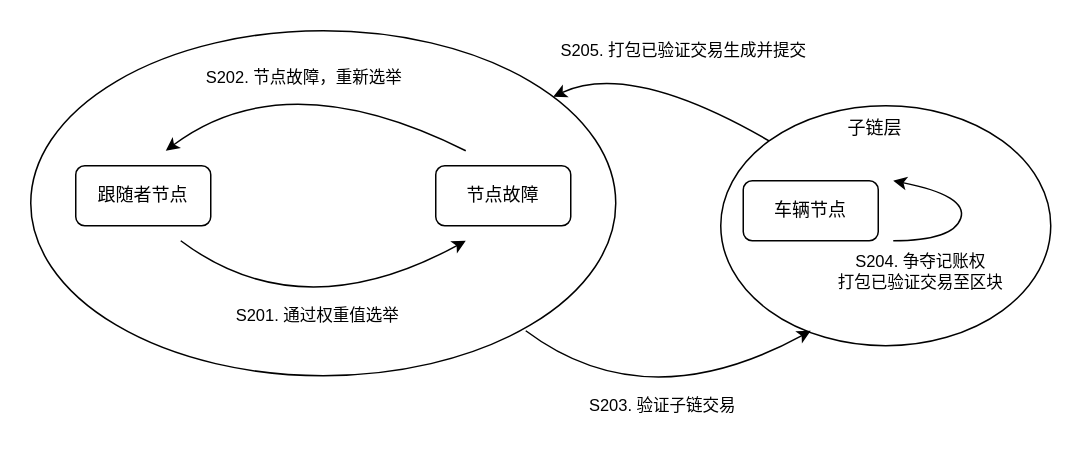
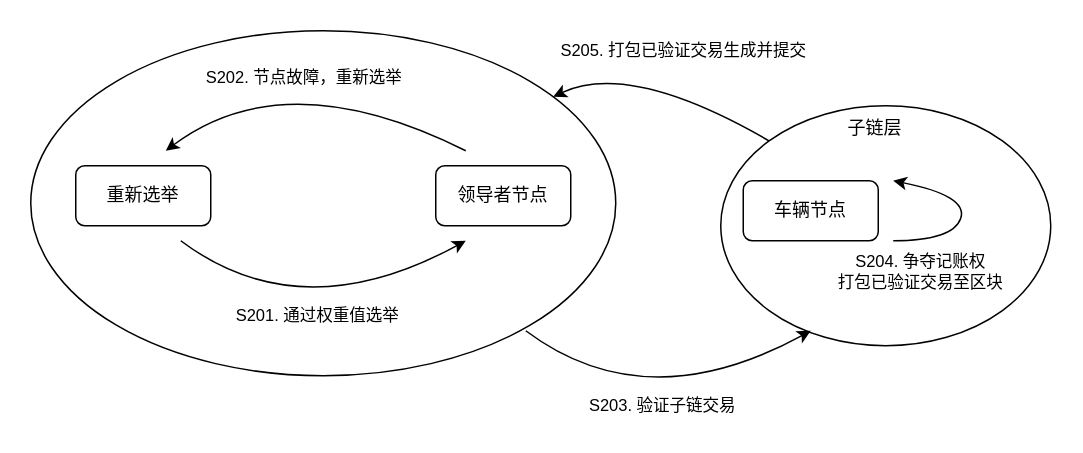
- <mxCell id="4" value="跟随者节点" style="rounded=1;whiteSpace=wrap;html=1;fillColor=default;" vertex="1" parent="1"><mxGeometry x="50" y="110" width="90" height="40" as="geometry" /></mxCell>
+ <mxCell id="4" value="重新选举" style="rounded=1;whiteSpace=wrap;html=1;fillColor=default;" vertex="1" parent="1"><mxGeometry x="50" y="110" width="90" height="40" as="geometry" /></mxCell>
- <mxCell id="5" value="节点故障" style="rounded=1;whiteSpace=wrap;html=1;fillColor=default;" vertex="1" parent="1"><mxGeometry x="290" y="110" width="90" height="40" as="geometry" /></mxCell>
+ <mxCell id="5" value="领导者节点" style="rounded=1;whiteSpace=wrap;html=1;fillColor=default;" vertex="1" parent="1"><mxGeometry x="290" y="110" width="90" height="40" as="geometry" /></mxCell>
